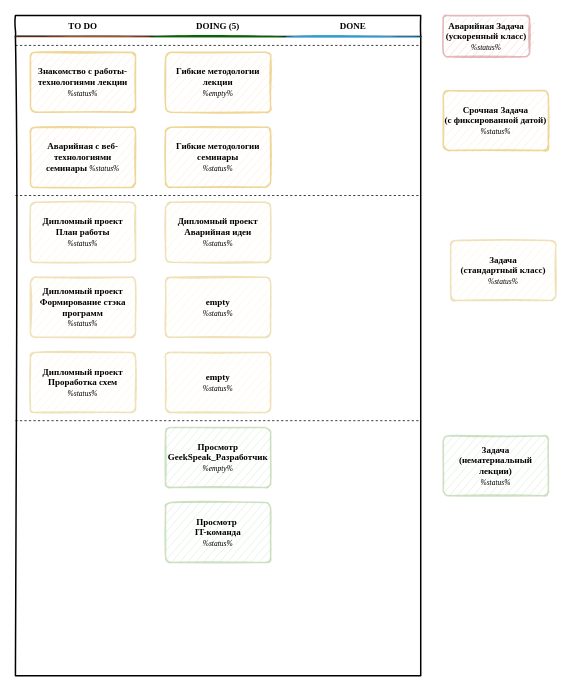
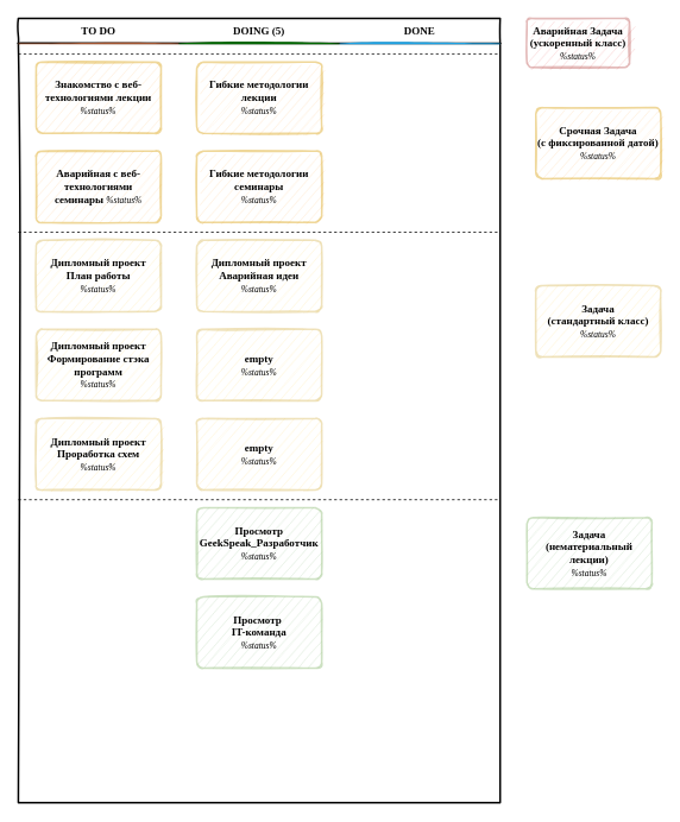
- <mxCell id="4" value="Знакомство с работы-технологиями лекции&lt;br&gt;&lt;span style=&quot;font-weight: normal&quot;&gt;&lt;i&gt;&lt;font style=&quot;font-size: 10px&quot;&gt;%status%&lt;/font&gt;&lt;/i&gt;&lt;/span&gt;" style="whiteSpace=wrap;html=1;strokeWidth=2;fillColor=#ffe6cc;fontStyle=1;spacingTop=0;rounded=1;arcSize=9;points=[];sketch=1;fontFamily=Permanent Marker;hachureGap=8;fillWeight=1;opacity=40;strokeColor=#d79b00;" parent="3" vertex="1"><mxGeometry x="20" y="21" width="140" height="80" as="geometry" /></mxCell>
+ <mxCell id="4" value="Знакомство с веб-технологиями лекции&lt;br&gt;&lt;span style=&quot;font-weight: normal&quot;&gt;&lt;i&gt;&lt;font style=&quot;font-size: 10px&quot;&gt;%status%&lt;/font&gt;&lt;/i&gt;&lt;/span&gt;" style="whiteSpace=wrap;html=1;strokeWidth=2;fillColor=#ffe6cc;fontStyle=1;spacingTop=0;rounded=1;arcSize=9;points=[];sketch=1;fontFamily=Permanent Marker;hachureGap=8;fillWeight=1;opacity=40;strokeColor=#d79b00;" parent="3" vertex="1"><mxGeometry x="20" y="21" width="140" height="80" as="geometry" /></mxCell>
- <mxCell id="12" value="Гибкие методологии лекции&lt;br&gt;&lt;span style=&quot;font-weight: normal&quot;&gt;&lt;i&gt;&lt;font style=&quot;font-size: 10px&quot;&gt;%empty%&lt;/font&gt;&lt;/i&gt;&lt;/span&gt;" style="whiteSpace=wrap;html=1;strokeWidth=2;fillColor=#ffe6cc;fontStyle=1;spacingTop=0;rounded=1;arcSize=9;points=[];sketch=1;fontFamily=Permanent Marker;hachureGap=8;fillWeight=1;opacity=40;strokeColor=#d79b00;" parent="10" vertex="1"><mxGeometry x="20" y="21" width="140" height="80" as="geometry" /></mxCell>
+ <mxCell id="12" value="Гибкие методологии лекции&lt;br&gt;&lt;span style=&quot;font-weight: normal&quot;&gt;&lt;i&gt;&lt;font style=&quot;font-size: 10px&quot;&gt;%status%&lt;/font&gt;&lt;/i&gt;&lt;/span&gt;" style="whiteSpace=wrap;html=1;strokeWidth=2;fillColor=#ffe6cc;fontStyle=1;spacingTop=0;rounded=1;arcSize=9;points=[];sketch=1;fontFamily=Permanent Marker;hachureGap=8;fillWeight=1;opacity=40;strokeColor=#d79b00;" parent="10" vertex="1"><mxGeometry x="20" y="21" width="140" height="80" as="geometry" /></mxCell>
- <mxCell id="21" value="Срочная Задача&lt;br&gt;(с фиксированной датой)&lt;br&gt;&lt;span style=&quot;font-weight: normal&quot;&gt;&lt;i&gt;&lt;font style=&quot;font-size: 10px&quot;&gt;%status%&lt;/font&gt;&lt;/i&gt;&lt;/span&gt;" style="whiteSpace=wrap;html=1;strokeWidth=2;fillColor=#ffe6cc;fontStyle=1;spacingTop=0;rounded=1;arcSize=9;points=[];sketch=1;fontFamily=Permanent Marker;hachureGap=8;fillWeight=1;opacity=40;strokeColor=#d79b00;" vertex="1" parent="1"><mxGeometry x="590" y="120" width="140" height="80" as="geometry" /></mxCell>
+ <mxCell id="21" value="Срочная Задача&lt;br&gt;(с фиксированной датой)&lt;br&gt;&lt;span style=&quot;font-weight: normal&quot;&gt;&lt;i&gt;&lt;font style=&quot;font-size: 10px&quot;&gt;%status%&lt;/font&gt;&lt;/i&gt;&lt;/span&gt;" style="whiteSpace=wrap;html=1;strokeWidth=2;fillColor=#ffe6cc;fontStyle=1;spacingTop=0;rounded=1;arcSize=9;points=[];sketch=1;fontFamily=Permanent Marker;hachureGap=8;fillWeight=1;opacity=40;strokeColor=#d79b00;" vertex="1" parent="1"><mxGeometry x="600" y="120" width="140" height="80" as="geometry" /></mxCell>
- <mxCell id="17" value="Просмотр GeekSpeak_Разработчик&lt;br&gt;&lt;span style=&quot;font-weight: normal&quot;&gt;&lt;i&gt;&lt;font style=&quot;font-size: 10px&quot;&gt;%empty%&lt;/font&gt;&lt;/i&gt;&lt;/span&gt;" style="whiteSpace=wrap;html=1;strokeWidth=2;fillColor=#d5e8d4;fontStyle=1;spacingTop=0;rounded=1;arcSize=9;points=[];sketch=1;fontFamily=Permanent Marker;hachureGap=8;fillWeight=1;opacity=40;strokeColor=#82b366;" parent="10" vertex="1"><mxGeometry x="20" y="521" width="140" height="80" as="geometry" /></mxCell>
+ <mxCell id="17" value="Просмотр GeekSpeak_Разработчик&lt;br&gt;&lt;span style=&quot;font-weight: normal&quot;&gt;&lt;i&gt;&lt;font style=&quot;font-size: 10px&quot;&gt;%status%&lt;/font&gt;&lt;/i&gt;&lt;/span&gt;" style="whiteSpace=wrap;html=1;strokeWidth=2;fillColor=#d5e8d4;fontStyle=1;spacingTop=0;rounded=1;arcSize=9;points=[];sketch=1;fontFamily=Permanent Marker;hachureGap=8;fillWeight=1;opacity=40;strokeColor=#82b366;" parent="10" vertex="1"><mxGeometry x="20" y="521" width="140" height="80" as="geometry" /></mxCell>
